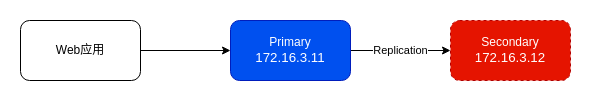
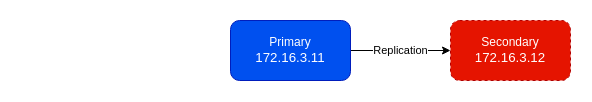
- <mxCell id="3" value="Web应用" style="rounded=1;whiteSpace=wrap;html=1;" parent="1" vertex="1"><mxGeometry x="20" y="20" width="120" height="60" as="geometry" /></mxCell>
- <mxCell id="2" value="" style="edgeStyle=orthogonalEdgeStyle;rounded=0;orthogonalLoop=1;jettySize=auto;html=1;" parent="1" source="3" target="5" edge="1"><mxGeometry relative="1" as="geometry" /></mxCell>
